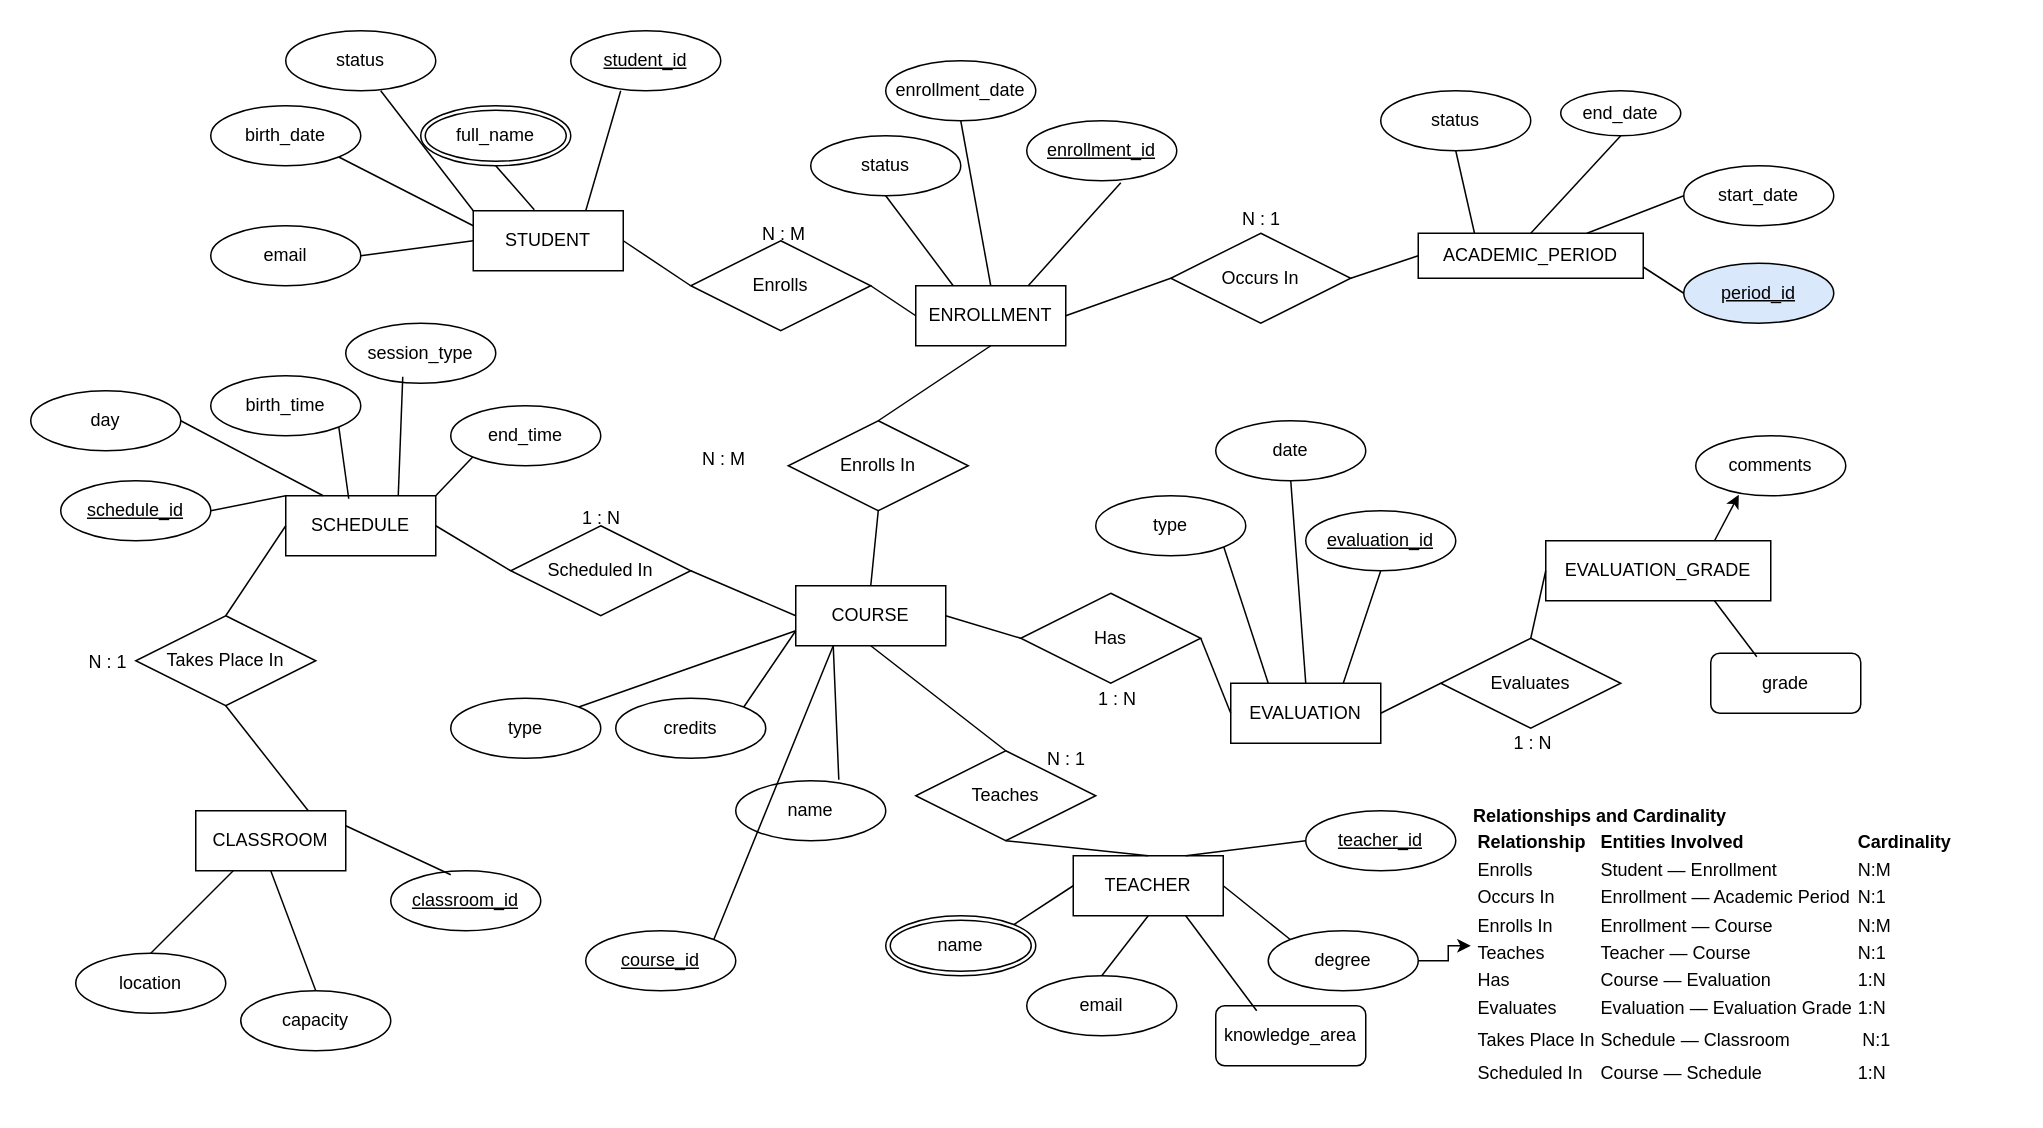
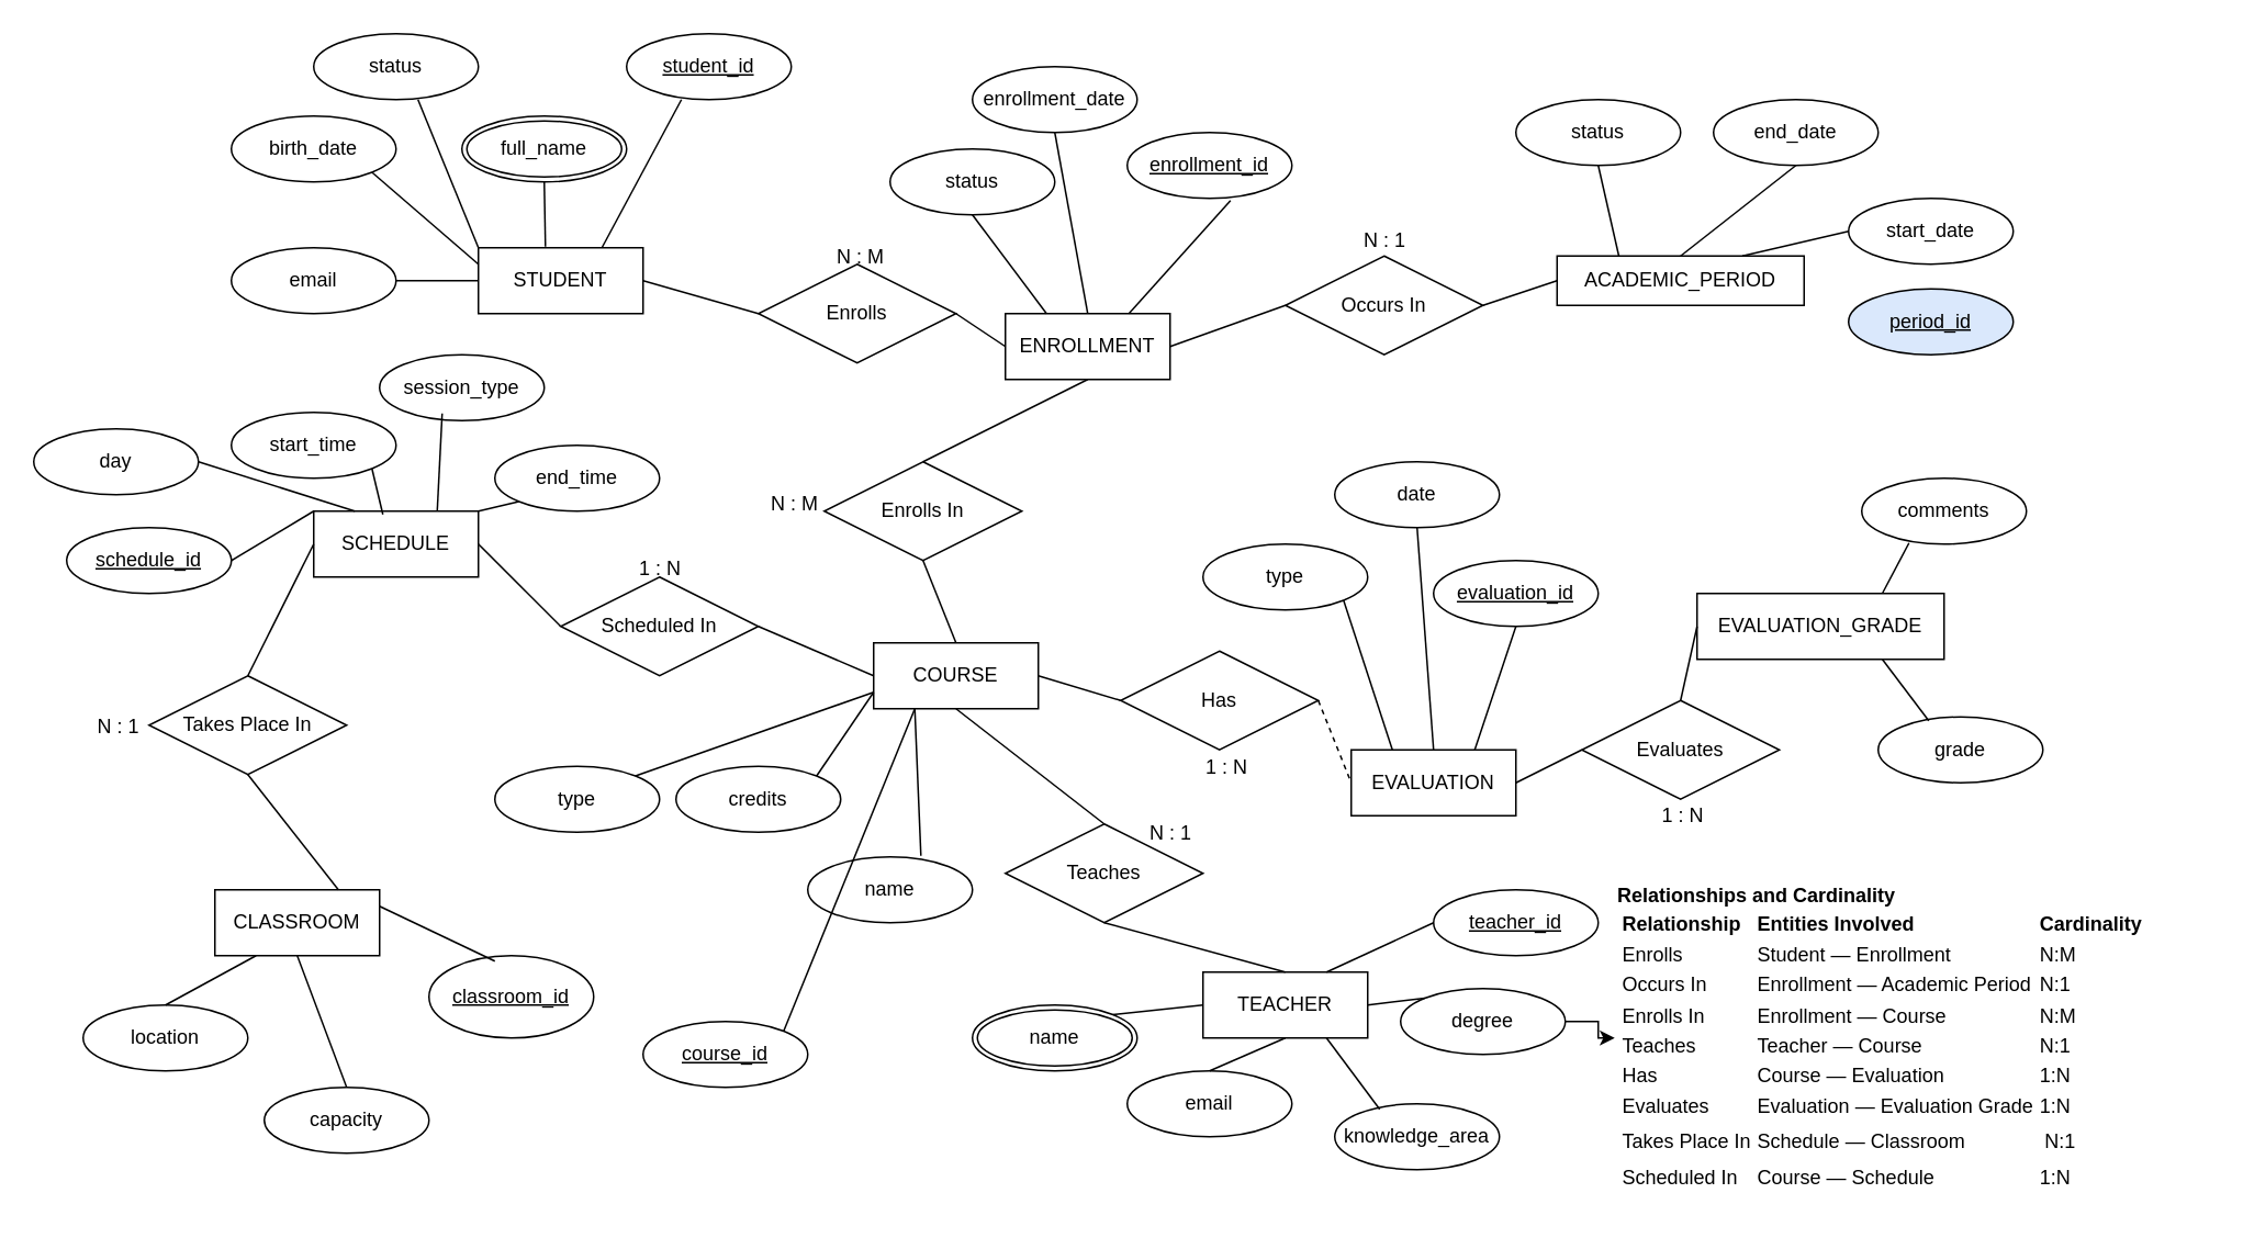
- <mxCell id="37" value="end_date" style="ellipse;whiteSpace=wrap;html=1;align=center;" vertex="1" parent="1"><mxGeometry x="1040" y="60" width="80" height="30" as="geometry" /></mxCell>
+ <mxCell id="37" value="end_date" style="ellipse;whiteSpace=wrap;html=1;align=center;" vertex="1" parent="1"><mxGeometry x="1040" y="60" width="100" height="40" as="geometry" /></mxCell>
- <mxCell id="36" value="start_date" style="ellipse;whiteSpace=wrap;html=1;align=center;" vertex="1" parent="1"><mxGeometry x="1122" y="110" width="100" height="40" as="geometry" /></mxCell>
+ <mxCell id="36" value="start_date" style="ellipse;whiteSpace=wrap;html=1;align=center;" vertex="1" parent="1"><mxGeometry x="1122" y="120" width="100" height="40" as="geometry" /></mxCell>
- <mxCell id="7" value="&lt;span data-end=&quot;2481&quot; data-start=&quot;2470&quot;&gt;STUDENT&lt;/span&gt;" style="whiteSpace=wrap;html=1;align=center;" vertex="1" parent="1"><mxGeometry x="315" y="140" width="100" height="40" as="geometry" /></mxCell>
+ <mxCell id="7" value="&lt;span data-end=&quot;2481&quot; data-start=&quot;2470&quot;&gt;STUDENT&lt;/span&gt;" style="whiteSpace=wrap;html=1;align=center;" vertex="1" parent="1"><mxGeometry x="290" y="150" width="100" height="40" as="geometry" /></mxCell>
- <mxCell id="40" value="" style="endArrow=none;html=1;rounded=0;entryX=0;entryY=0.5;entryDx=0;entryDy=0;exitX=1;exitY=0.75;exitDx=0;exitDy=0;" edge="1" parent="1" source="10" target="35"><mxGeometry relative="1" as="geometry"><mxPoint x="680" y="240" as="sourcePoint" /><mxPoint x="840" y="240" as="targetPoint" /></mxGeometry></mxCell>
- <mxCell id="91" value="birth_time" style="ellipse;whiteSpace=wrap;html=1;align=center;" vertex="1" parent="1"><mxGeometry x="140" y="250" width="100" height="40" as="geometry" /></mxCell>
+ <mxCell id="91" value="start_time" style="ellipse;whiteSpace=wrap;html=1;align=center;" vertex="1" parent="1"><mxGeometry x="140" y="250" width="100" height="40" as="geometry" /></mxCell>
- <mxCell id="16" value="&lt;span style=&quot;text-align: left;&quot;&gt;Enrolls In&lt;/span&gt;" style="shape=rhombus;perimeter=rhombusPerimeter;whiteSpace=wrap;html=1;align=center;" vertex="1" parent="1"><mxGeometry x="525" y="280" width="120" height="60" as="geometry" /></mxCell>
+ <mxCell id="16" value="&lt;span style=&quot;text-align: left;&quot;&gt;Enrolls In&lt;/span&gt;" style="shape=rhombus;perimeter=rhombusPerimeter;whiteSpace=wrap;html=1;align=center;" vertex="1" parent="1"><mxGeometry x="500" y="280" width="120" height="60" as="geometry" /></mxCell>
- <mxCell id="45" value="" style="endArrow=classic;html=1;rounded=0;entryX=0.287;entryY=0.983;entryDx=0;entryDy=0;entryPerimeter=0;exitX=0.75;exitY=0;exitDx=0;exitDy=0;" edge="1" parent="1" source="2" target="44"><mxGeometry relative="1" as="geometry"><mxPoint x="680" y="240" as="sourcePoint" /><mxPoint x="840" y="240" as="targetPoint" /></mxGeometry></mxCell>
+ <mxCell id="45" value="" style="endArrow=none;html=1;rounded=0;entryX=0.287;entryY=0.983;entryDx=0;entryDy=0;entryPerimeter=0;exitX=0.75;exitY=0;exitDx=0;exitDy=0;" edge="1" parent="1" source="2" target="44"><mxGeometry relative="1" as="geometry"><mxPoint x="680" y="240" as="sourcePoint" /><mxPoint x="840" y="240" as="targetPoint" /></mxGeometry></mxCell>
- <mxCell id="8" value="SCHEDULE" style="whiteSpace=wrap;html=1;align=center;" vertex="1" parent="1"><mxGeometry x="190" y="330" width="100" height="40" as="geometry" /></mxCell>
+ <mxCell id="8" value="SCHEDULE" style="whiteSpace=wrap;html=1;align=center;" vertex="1" parent="1"><mxGeometry x="190" y="310" width="100" height="40" as="geometry" /></mxCell>
- <mxCell id="24" value="" style="endArrow=none;html=1;rounded=0;entryX=0;entryY=0.5;entryDx=0;entryDy=0;exitX=1;exitY=0.5;exitDx=0;exitDy=0;" edge="1" parent="1" source="11" target="3"><mxGeometry relative="1" as="geometry"><mxPoint x="580" y="290" as="sourcePoint" /><mxPoint x="740" y="290" as="targetPoint" /></mxGeometry></mxCell>
+ <mxCell id="24" value="" style="endArrow=none;html=1;rounded=0;entryX=0;entryY=0.5;entryDx=0;entryDy=0;exitX=1;exitY=0.5;exitDx=0;exitDy=0;dashed=1;" edge="1" parent="1" source="11" target="3"><mxGeometry relative="1" as="geometry"><mxPoint x="580" y="290" as="sourcePoint" /><mxPoint x="740" y="290" as="targetPoint" /></mxGeometry></mxCell>
- <mxCell id="43" value="grade" style="whiteSpace=wrap;html=1;align=center;rounded=1;" vertex="1" parent="1"><mxGeometry x="1140" y="435" width="100" height="40" as="geometry" /></mxCell>
+ <mxCell id="43" value="grade" style="ellipse;whiteSpace=wrap;html=1;align=center;" vertex="1" parent="1"><mxGeometry x="1140" y="435" width="100" height="40" as="geometry" /></mxCell>
- <mxCell id="4" value="&lt;span data-end=&quot;2627&quot; data-start=&quot;2616&quot;&gt;TEACHER&lt;/span&gt;" style="whiteSpace=wrap;html=1;align=center;" vertex="1" parent="1"><mxGeometry x="715" y="570" width="100" height="40" as="geometry" /></mxCell>
+ <mxCell id="4" value="&lt;span data-end=&quot;2627&quot; data-start=&quot;2616&quot;&gt;TEACHER&lt;/span&gt;" style="whiteSpace=wrap;html=1;align=center;" vertex="1" parent="1"><mxGeometry x="730" y="590" width="100" height="40" as="geometry" /></mxCell>
- <mxCell id="99" value="classroom_id" style="ellipse;whiteSpace=wrap;html=1;align=center;fontStyle=4;" vertex="1" parent="1"><mxGeometry x="260" y="580" width="100" height="40" as="geometry" /></mxCell>
+ <mxCell id="99" value="classroom_id" style="ellipse;whiteSpace=wrap;html=1;align=center;fontStyle=4;" vertex="1" parent="1"><mxGeometry x="260" y="580" width="100" height="50" as="geometry" /></mxCell>
- <mxCell id="60" value="degree" style="ellipse;whiteSpace=wrap;html=1;align=center;" vertex="1" parent="1"><mxGeometry x="845" y="620" width="100" height="40" as="geometry" /></mxCell>
+ <mxCell id="60" value="degree" style="ellipse;whiteSpace=wrap;html=1;align=center;" vertex="1" parent="1"><mxGeometry x="850" y="600" width="100" height="40" as="geometry" /></mxCell>
- <mxCell id="101" value="location" style="ellipse;whiteSpace=wrap;html=1;align=center;" vertex="1" parent="1"><mxGeometry x="50" y="635" width="100" height="40" as="geometry" /></mxCell>
+ <mxCell id="101" value="location" style="ellipse;whiteSpace=wrap;html=1;align=center;" vertex="1" parent="1"><mxGeometry x="50" y="610" width="100" height="40" as="geometry" /></mxCell>
- <mxCell id="61" value="knowledge_area" style="whiteSpace=wrap;html=1;align=center;rounded=1;" vertex="1" parent="1"><mxGeometry x="810" y="670" width="100" height="40" as="geometry" /></mxCell>
+ <mxCell id="61" value="knowledge_area" style="ellipse;whiteSpace=wrap;html=1;align=center;" vertex="1" parent="1"><mxGeometry x="810" y="670" width="100" height="40" as="geometry" /></mxCell>
